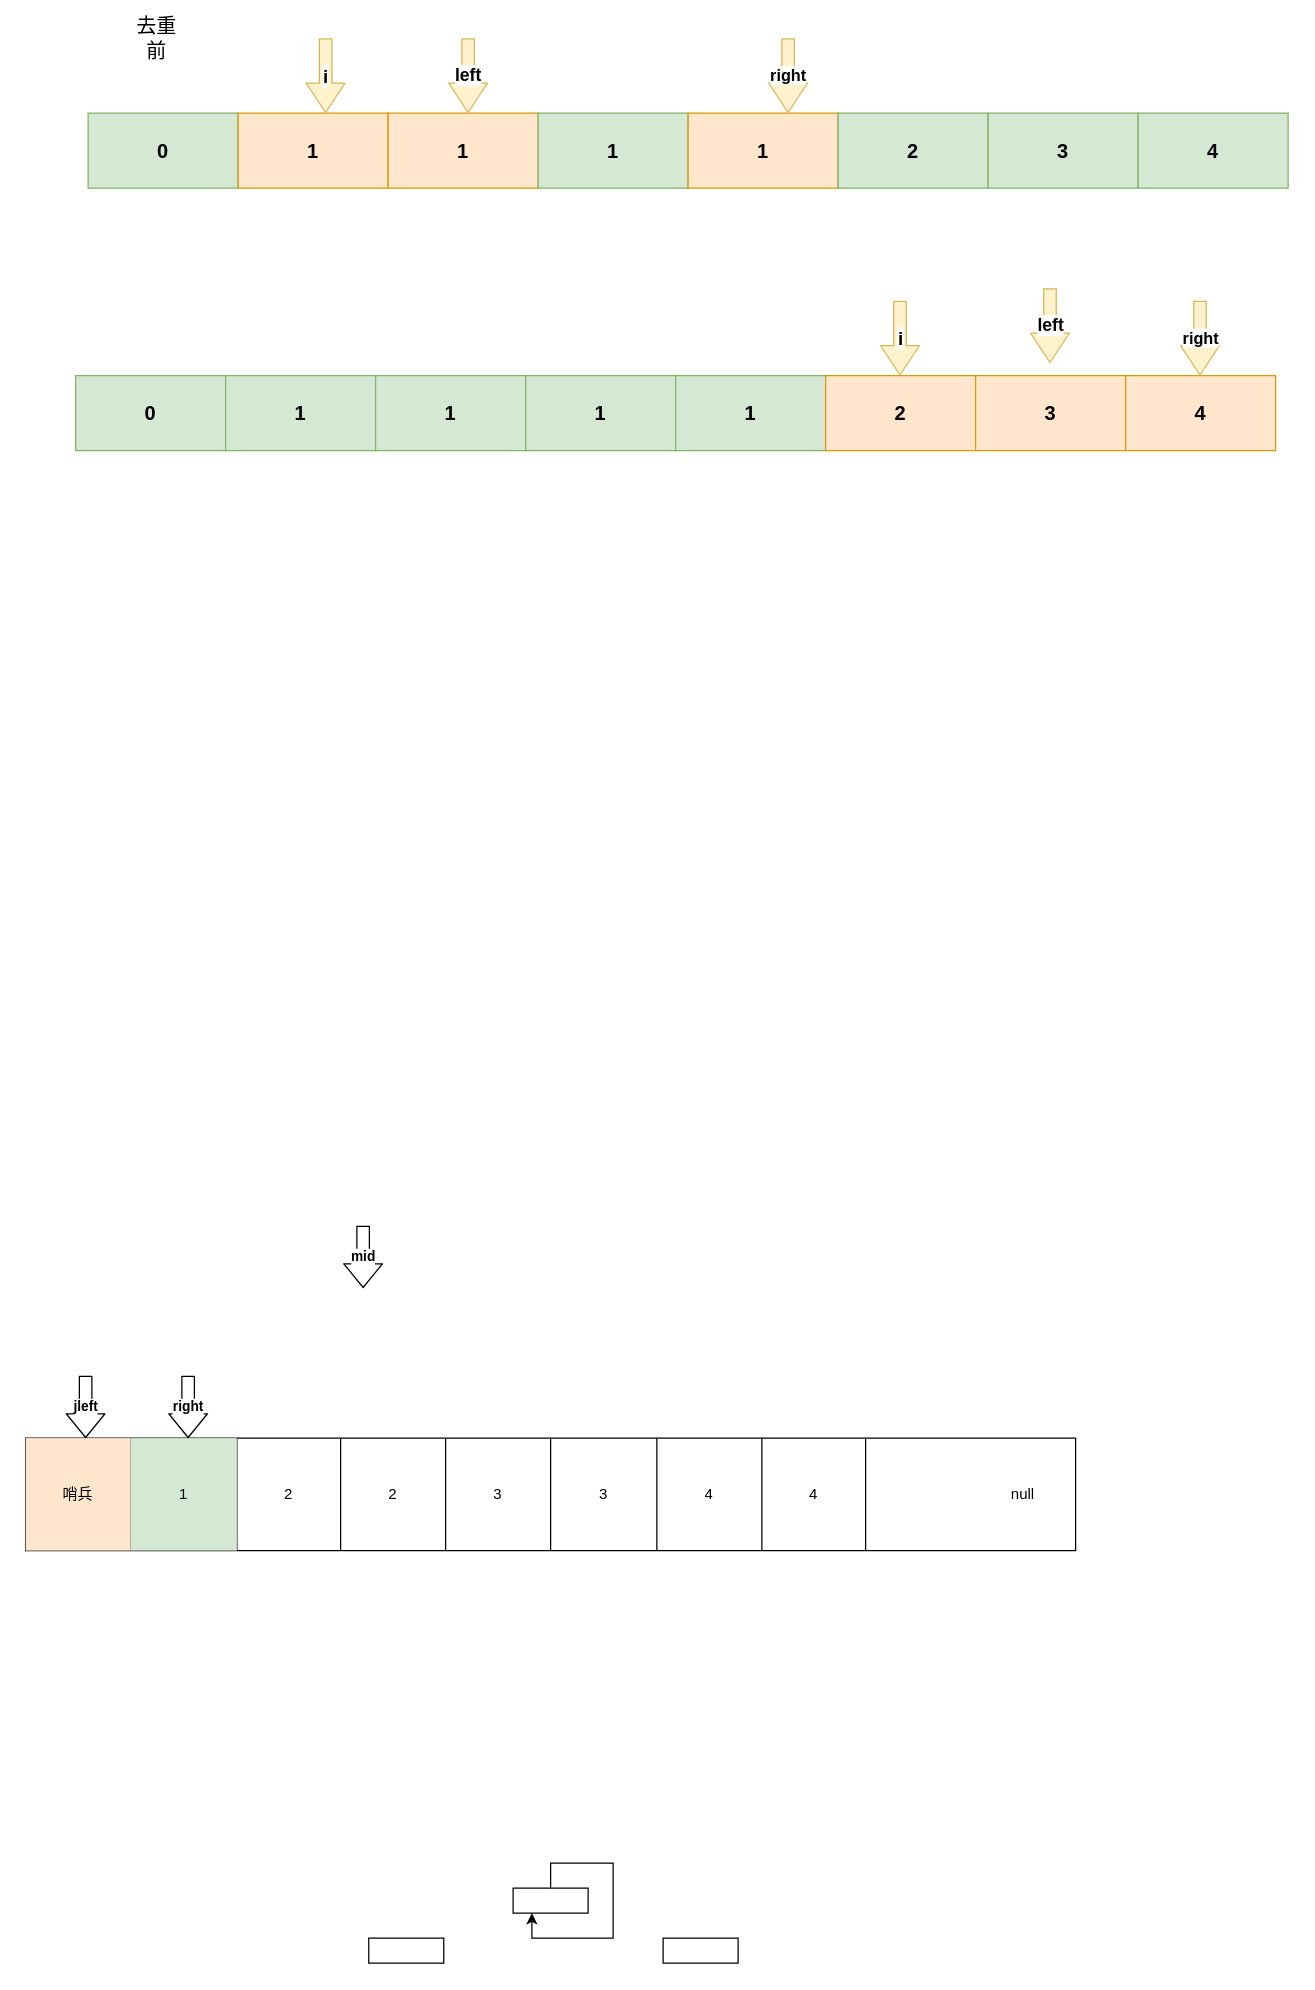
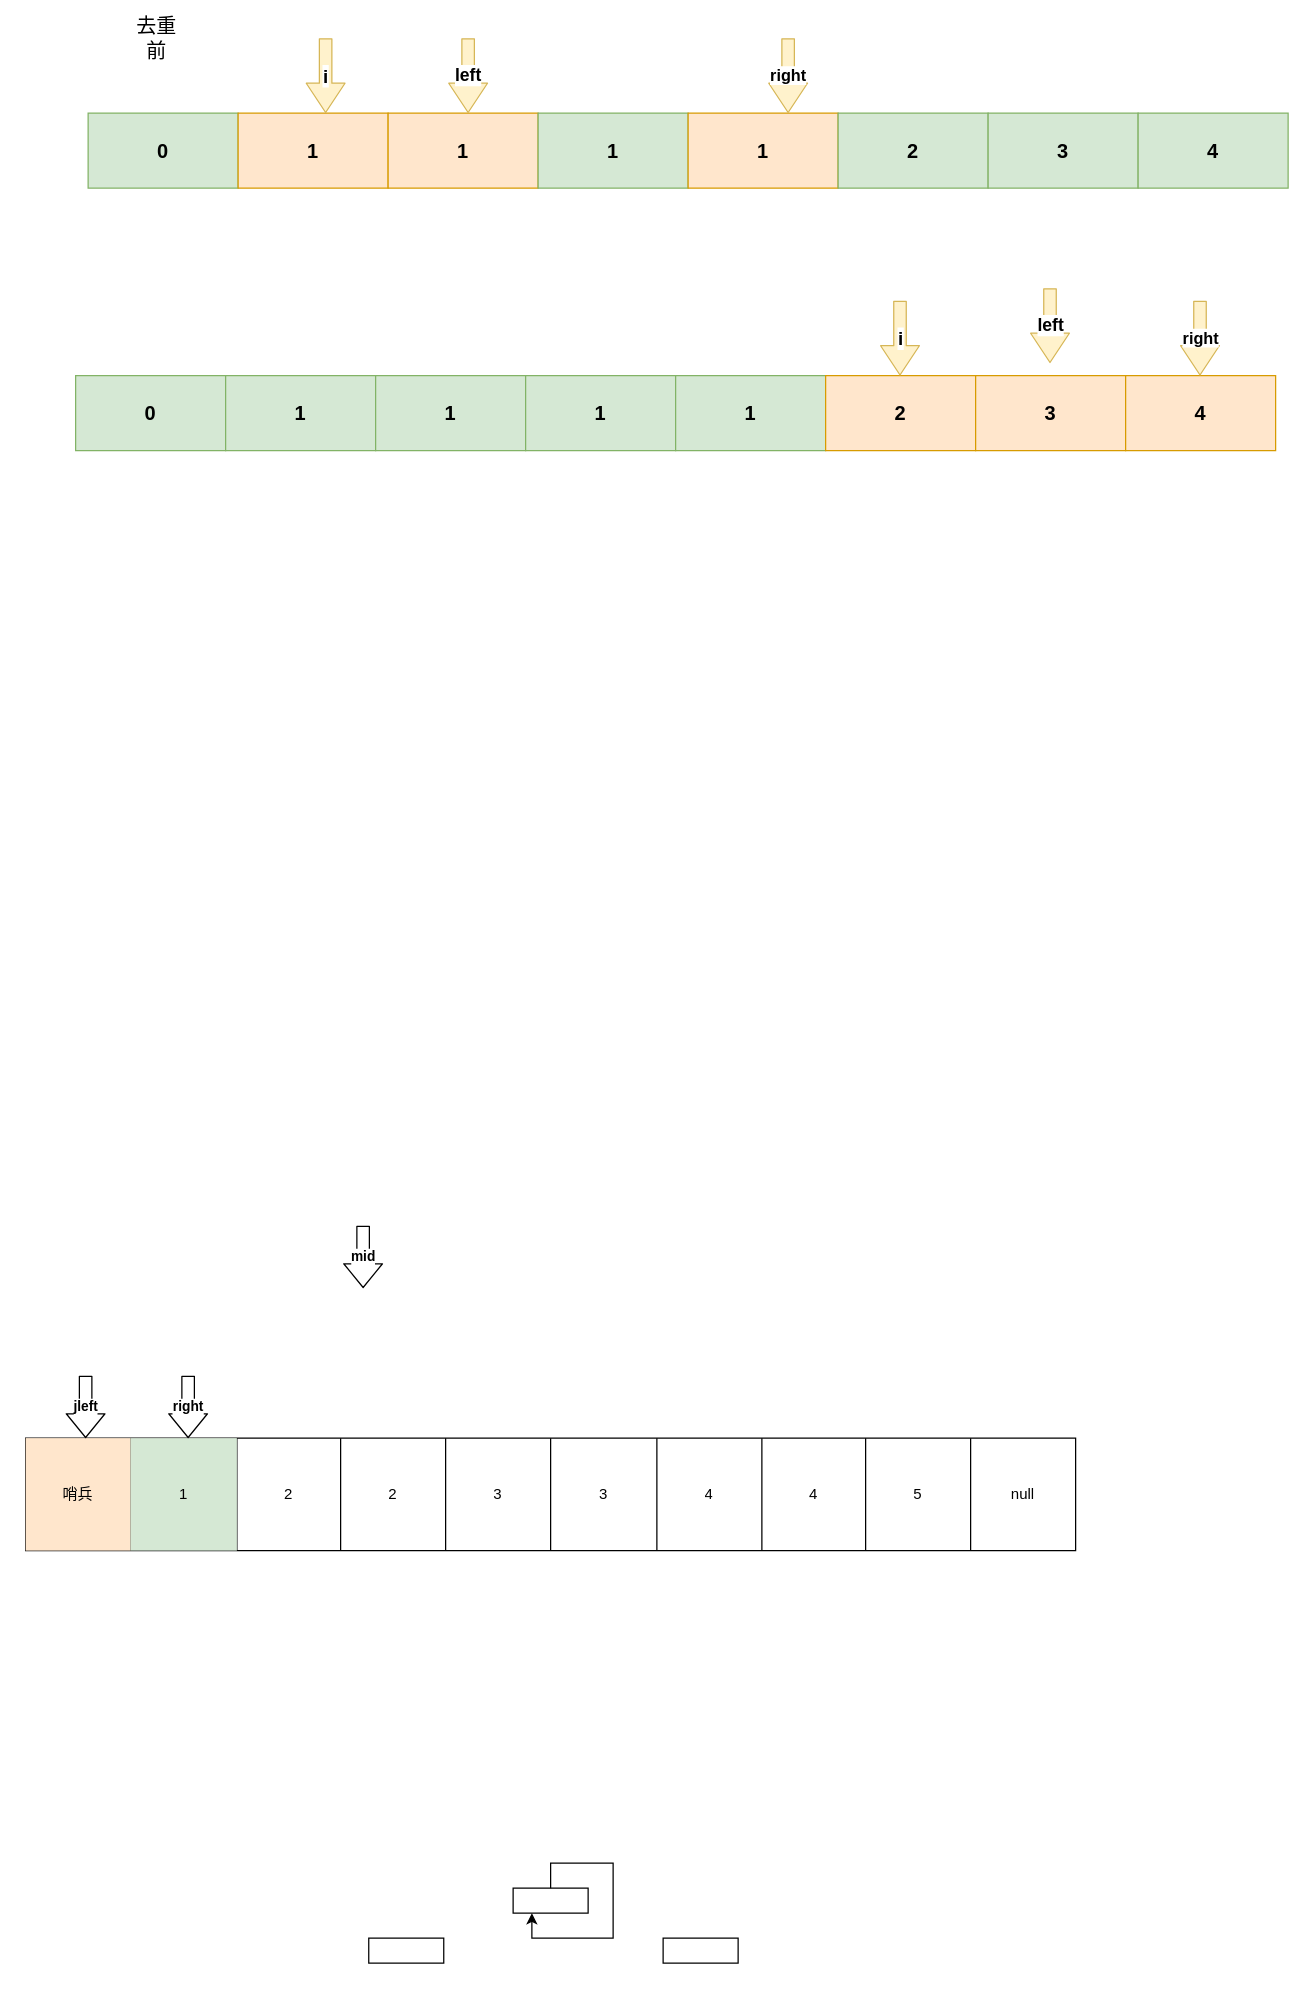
+ <mxCell id="35" value="5" style="shape=partialRectangle;html=1;whiteSpace=wrap;connectable=0;overflow=hidden;fillColor=none;top=0;left=0;bottom=0;right=0;" parent="26" vertex="1"><mxGeometry x="672" width="84" height="90" as="geometry" /></mxCell>
